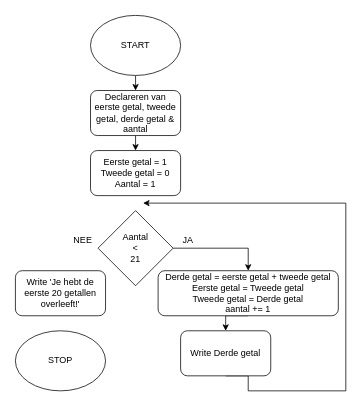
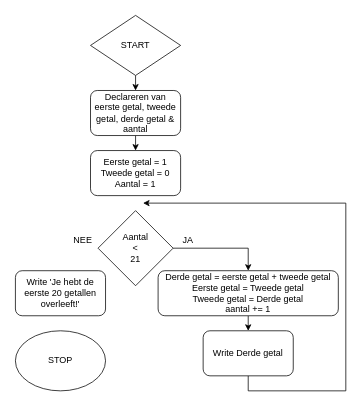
- <mxCell id="3" value="START" style="ellipse;whiteSpace=wrap;html=1;" vertex="1" parent="1"><mxGeometry x="120" y="20" width="120" height="80" as="geometry" /></mxCell>
+ <mxCell id="3" value="START" style="rhombus;whiteSpace=wrap;html=1;" vertex="1" parent="1"><mxGeometry x="120" y="20" width="120" height="80" as="geometry" /></mxCell>
- <mxCell id="16" value="Write Derde getal" style="rounded=1;whiteSpace=wrap;html=1;" vertex="1" parent="1"><mxGeometry x="240" y="440" width="120" height="60" as="geometry" /></mxCell>
+ <mxCell id="16" value="Write Derde getal" style="rounded=1;whiteSpace=wrap;html=1;" vertex="1" parent="1"><mxGeometry x="270" y="440" width="120" height="60" as="geometry" /></mxCell>
